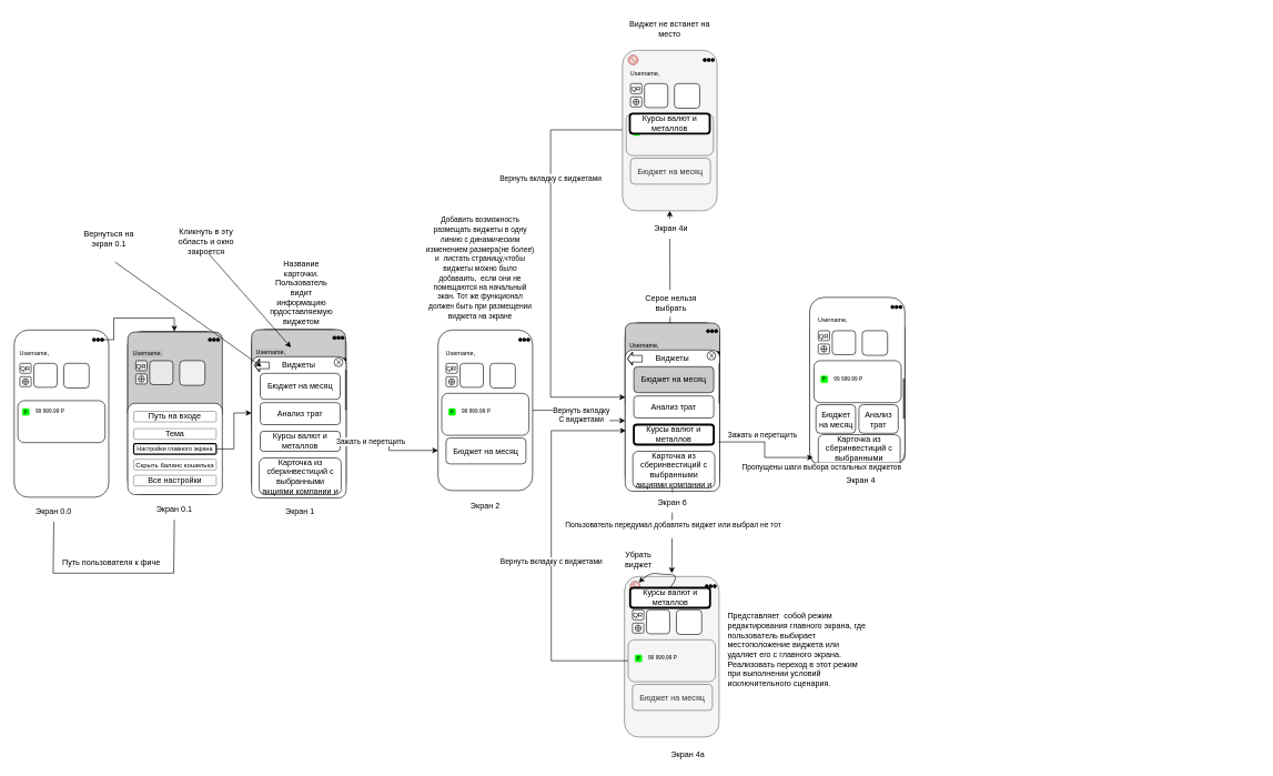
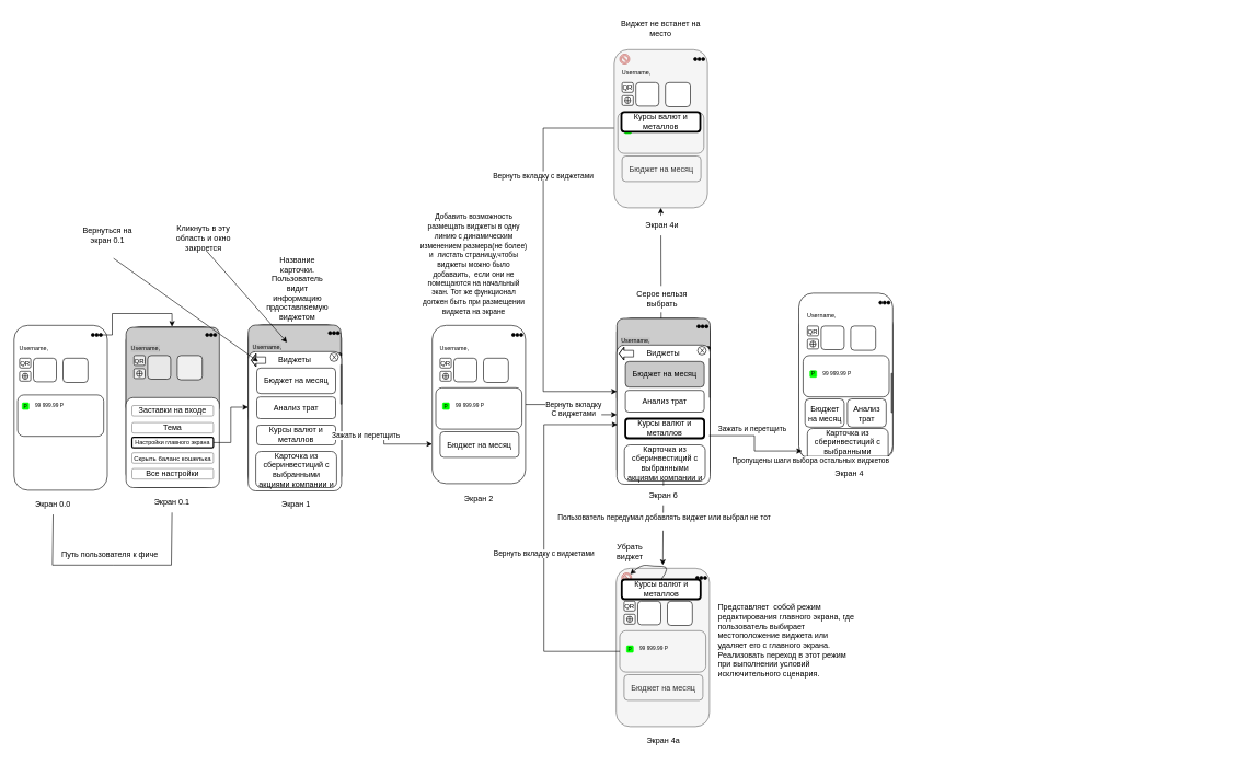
- <mxCell id="43" value="Путь на входе" style="rounded=1;whiteSpace=wrap;html=1;strokeColor=#808080;" parent="1" vertex="1"><mxGeometry x="200" y="617" width="124" height="16" as="geometry" /></mxCell>
+ <mxCell id="43" value="Заставки на входе" style="rounded=1;whiteSpace=wrap;html=1;strokeColor=#808080;" parent="1" vertex="1"><mxGeometry x="200" y="617" width="124" height="16" as="geometry" /></mxCell>
- <mxCell id="177" value="Экран 4a" style="text;html=1;align=center;verticalAlign=middle;whiteSpace=wrap;rounded=0;fillColor=default;" parent="1" vertex="1"><mxGeometry x="970" y="1113" width="125" height="40" as="geometry" /></mxCell>
+ <mxCell id="177" value="Экран 4a" style="text;html=1;align=center;verticalAlign=middle;whiteSpace=wrap;rounded=0;fillColor=default;" parent="1" vertex="1"><mxGeometry x="970" y="1113" width="78" height="30" as="geometry" /></mxCell>
